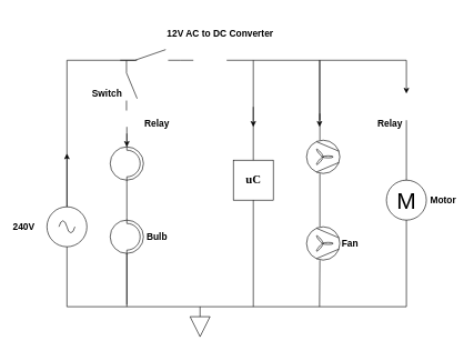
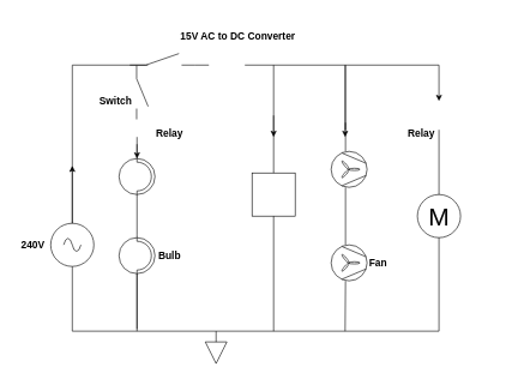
- <mxCell id="39" value="&lt;b&gt;&lt;font style=&quot;font-size: 14px&quot;&gt;12V AC to DC Converter&lt;/font&gt;&lt;/b&gt;" style="text;html=1;align=center;verticalAlign=middle;resizable=0;points=[];autosize=1;strokeColor=none;" vertex="1" parent="1"><mxGeometry x="240" y="40" width="180" height="20" as="geometry" /></mxCell>
+ <mxCell id="39" value="&lt;b&gt;&lt;font style=&quot;font-size: 14px&quot;&gt;15V AC to DC Converter&lt;/font&gt;&lt;/b&gt;" style="text;html=1;align=center;verticalAlign=middle;resizable=0;points=[];autosize=1;strokeColor=none;" vertex="1" parent="1"><mxGeometry x="240" y="40" width="180" height="20" as="geometry" /></mxCell>
- <mxCell id="38" value="&lt;font face=&quot;Times New Roman&quot; size=&quot;1&quot;&gt;&lt;b style=&quot;font-size: 18px&quot;&gt;uC&lt;/b&gt;&lt;/font&gt;" style="text;html=1;align=center;verticalAlign=middle;resizable=0;points=[];autosize=1;strokeColor=none;" vertex="1" parent="1"><mxGeometry x="360" y="260" width="40" height="20" as="geometry" /></mxCell>
- <mxCell id="44" value="&lt;span style=&quot;font-size: 14px&quot;&gt;&lt;b&gt;Motor&lt;/b&gt;&lt;/span&gt;" style="text;html=1;align=center;verticalAlign=middle;resizable=0;points=[];autosize=1;strokeColor=none;" vertex="1" parent="1"><mxGeometry x="640" y="290" width="50" height="20" as="geometry" /></mxCell>
- <mxCell id="45" value="&lt;font size=&quot;1&quot;&gt;&lt;b style=&quot;font-size: 14px&quot;&gt;240V&lt;/b&gt;&lt;/font&gt;" style="text;html=1;align=center;verticalAlign=middle;resizable=0;points=[];autosize=1;strokeColor=none;" vertex="1" parent="1"><mxGeometry x="10" y="330" width="50" height="20" as="geometry" /></mxCell>
+ <mxCell id="45" value="&lt;font size=&quot;1&quot;&gt;&lt;b style=&quot;font-size: 14px&quot;&gt;240V&lt;/b&gt;&lt;/font&gt;" style="text;html=1;align=center;verticalAlign=middle;resizable=0;points=[];autosize=1;strokeColor=none;" vertex="1" parent="1"><mxGeometry x="20" y="330" width="50" height="20" as="geometry" /></mxCell>
